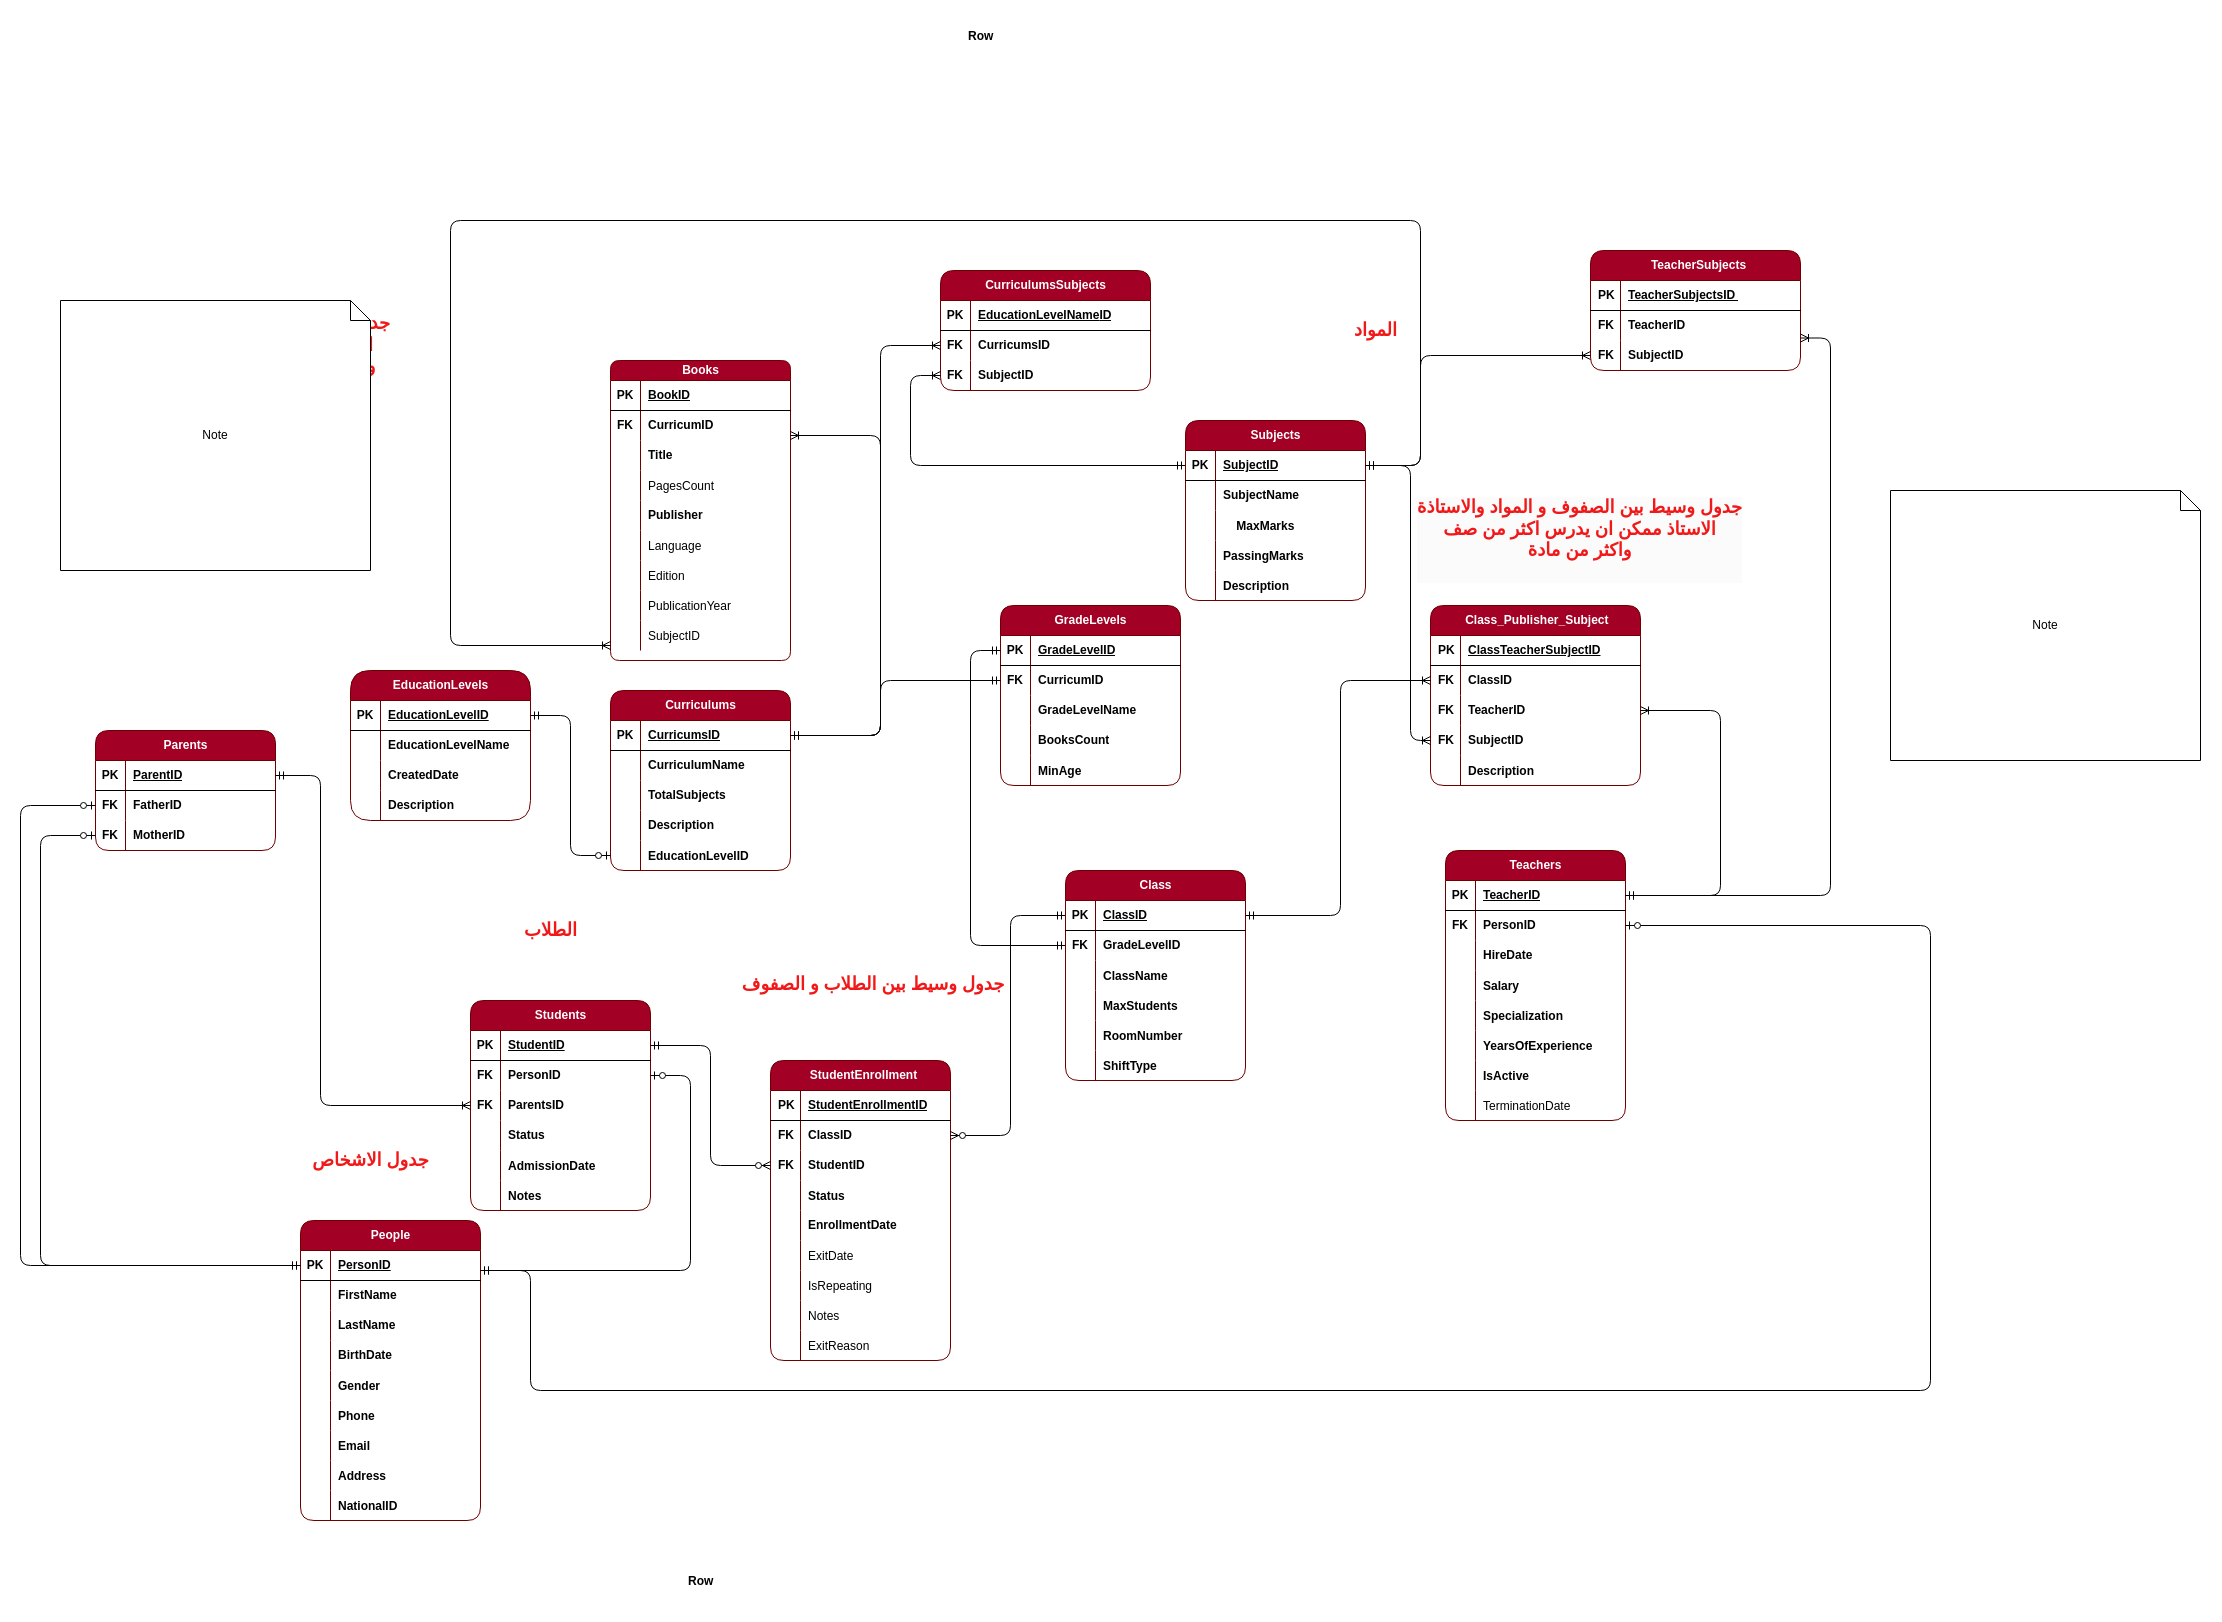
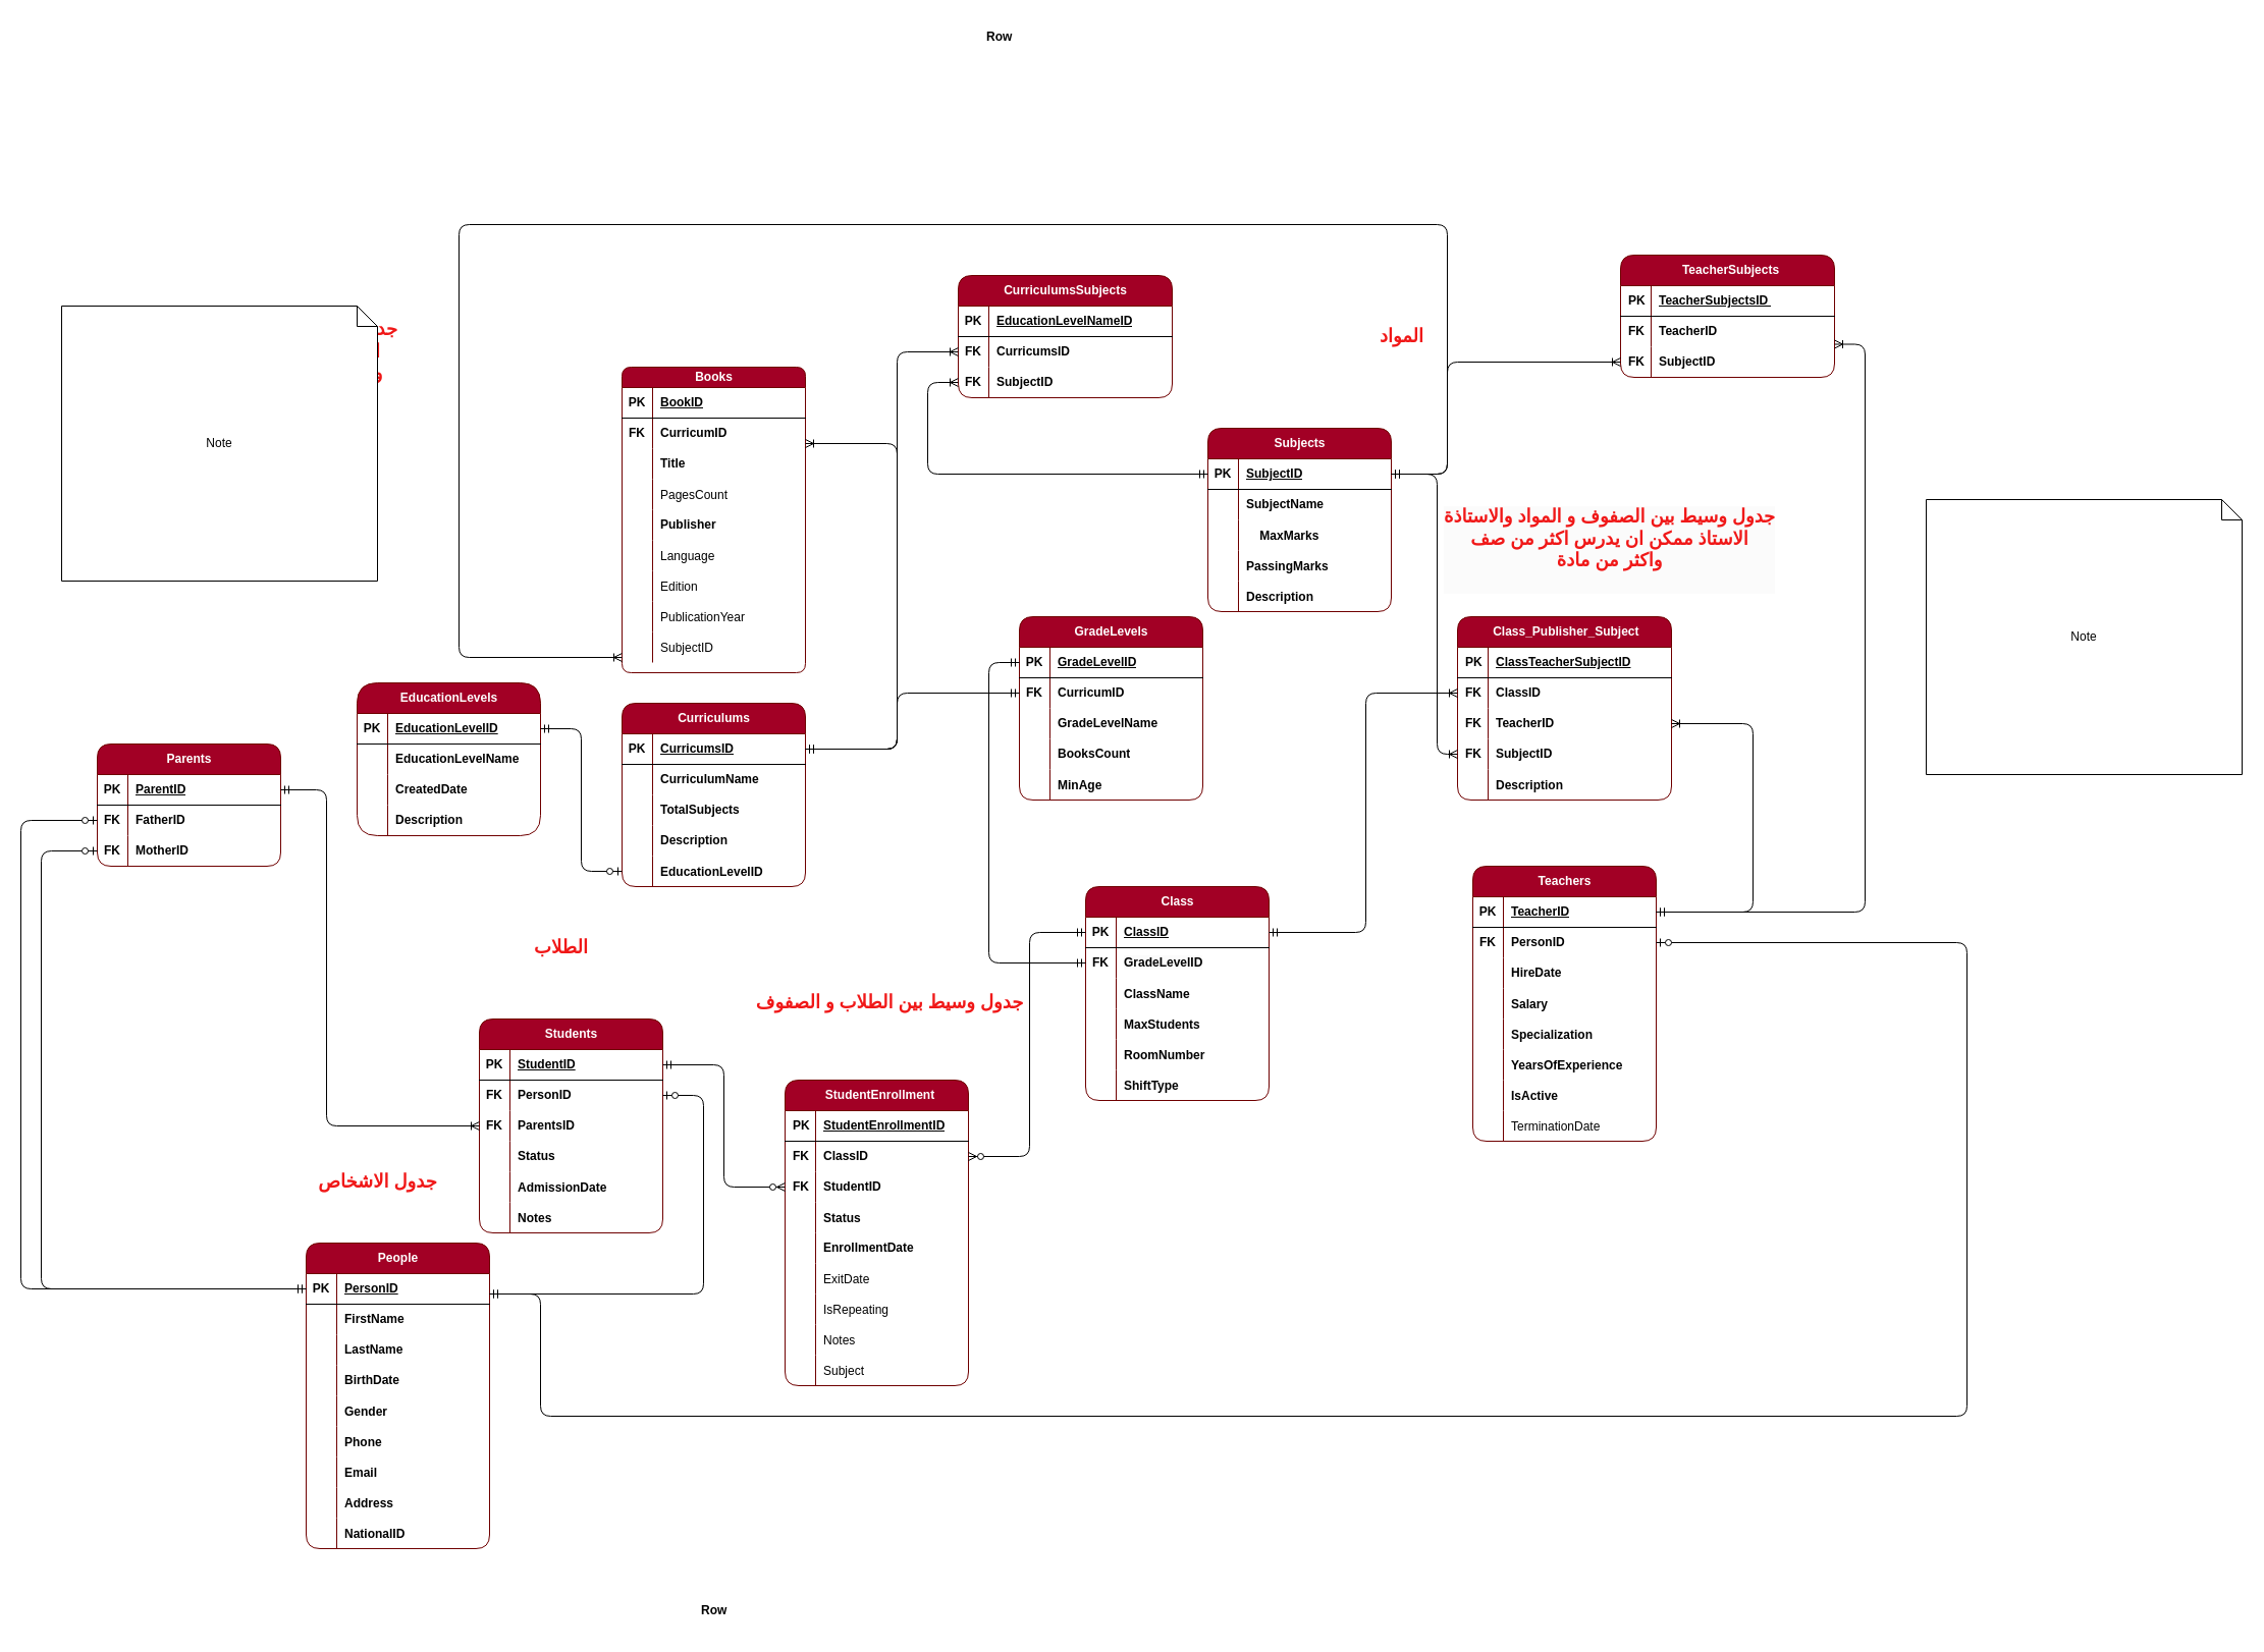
- <mxCell id="112" value="ExitReason" style="shape=partialRectangle;connectable=0;fillColor=none;top=0;left=0;bottom=0;right=0;align=left;spacingLeft=6;overflow=hidden;rounded=1;" parent="110" vertex="1"><mxGeometry x="30" width="150" height="30" as="geometry"><mxRectangle width="150" height="30" as="alternateBounds" /></mxGeometry></mxCell>
+ <mxCell id="112" value="Subject" style="shape=partialRectangle;connectable=0;fillColor=none;top=0;left=0;bottom=0;right=0;align=left;spacingLeft=6;overflow=hidden;rounded=1;" parent="110" vertex="1"><mxGeometry x="30" width="150" height="30" as="geometry"><mxRectangle width="150" height="30" as="alternateBounds" /></mxGeometry></mxCell>
